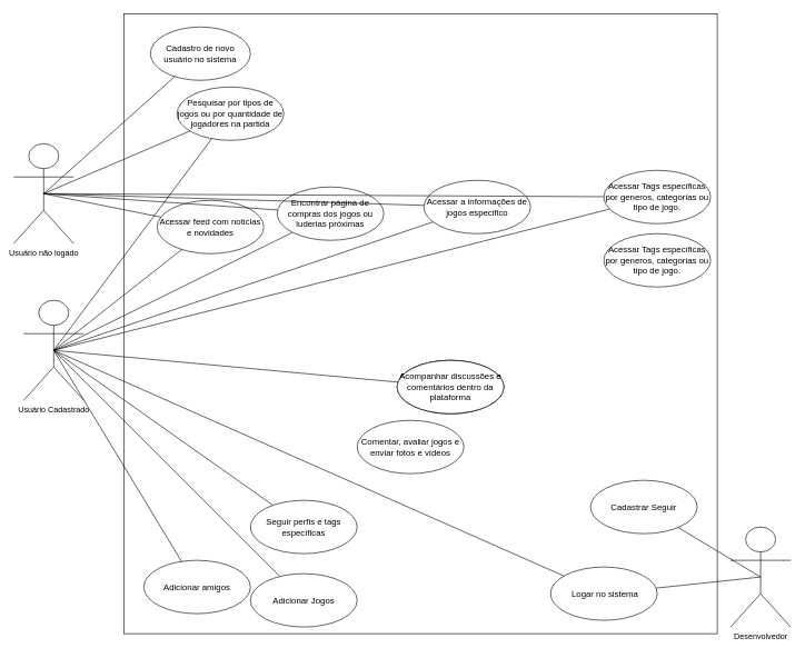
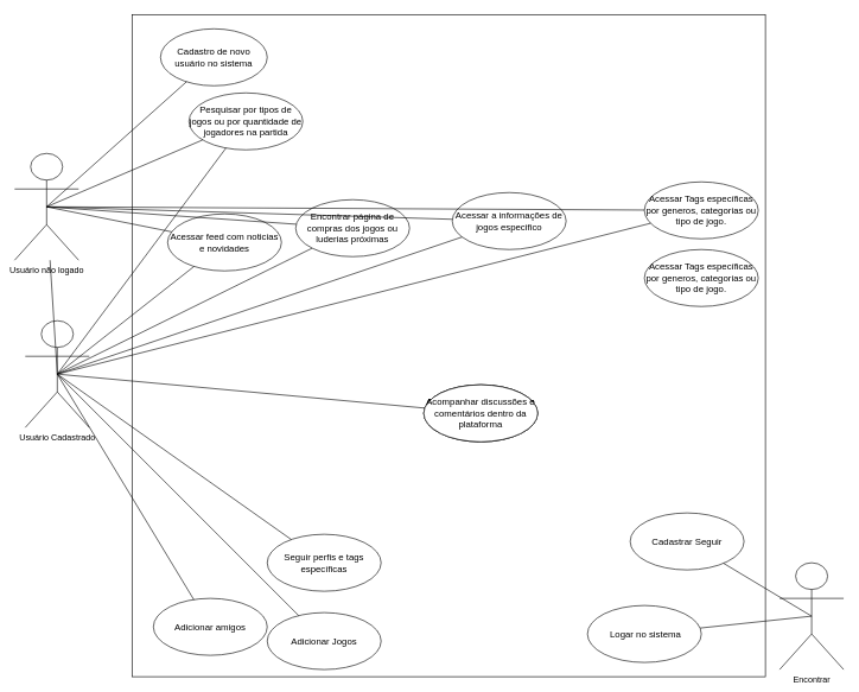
- <mxCell id="10" value="&lt;font face=&quot;Arial&quot;&gt;Comentar, avaliar jogos e enviar fotos e vídeos&lt;/font&gt;" style="ellipse;whiteSpace=wrap;html=1;verticalAlign=middle;fontSize=13;" vertex="1" parent="1"><mxGeometry x="535" y="630" width="160" height="80" as="geometry" /></mxCell>
- <mxCell id="18" value="" style="endArrow=none;html=1;rounded=0;fontSize=13;exitX=0.5;exitY=0.5;exitDx=0;exitDy=0;exitPerimeter=0;" edge="1" parent="1" source="9" target="5"><mxGeometry width="50" height="50" relative="1" as="geometry"><mxPoint x="75" y="480" as="sourcePoint" /><mxPoint x="125" y="430" as="targetPoint" /></mxGeometry></mxCell>
+ <mxCell id="18" value="" style="endArrow=none;html=1;rounded=0;fontSize=13;exitX=0.5;exitY=0.5;exitDx=0;exitDy=0;exitPerimeter=0;" edge="1" parent="1" source="9" target="2"><mxGeometry width="50" height="50" relative="1" as="geometry"><mxPoint x="75" y="480" as="sourcePoint" /><mxPoint x="125" y="430" as="targetPoint" /></mxGeometry></mxCell>
- <mxCell id="14" value="Desenvolvedor" style="shape=umlActor;verticalLabelPosition=bottom;verticalAlign=top;html=1;outlineConnect=0;" vertex="1" parent="1"><mxGeometry x="1095" y="790" width="90" height="150" as="geometry" /></mxCell>
+ <mxCell id="14" value="Encontrar" style="shape=umlActor;verticalLabelPosition=bottom;verticalAlign=top;html=1;outlineConnect=0;" vertex="1" parent="1"><mxGeometry x="1095" y="790" width="90" height="150" as="geometry" /></mxCell>
